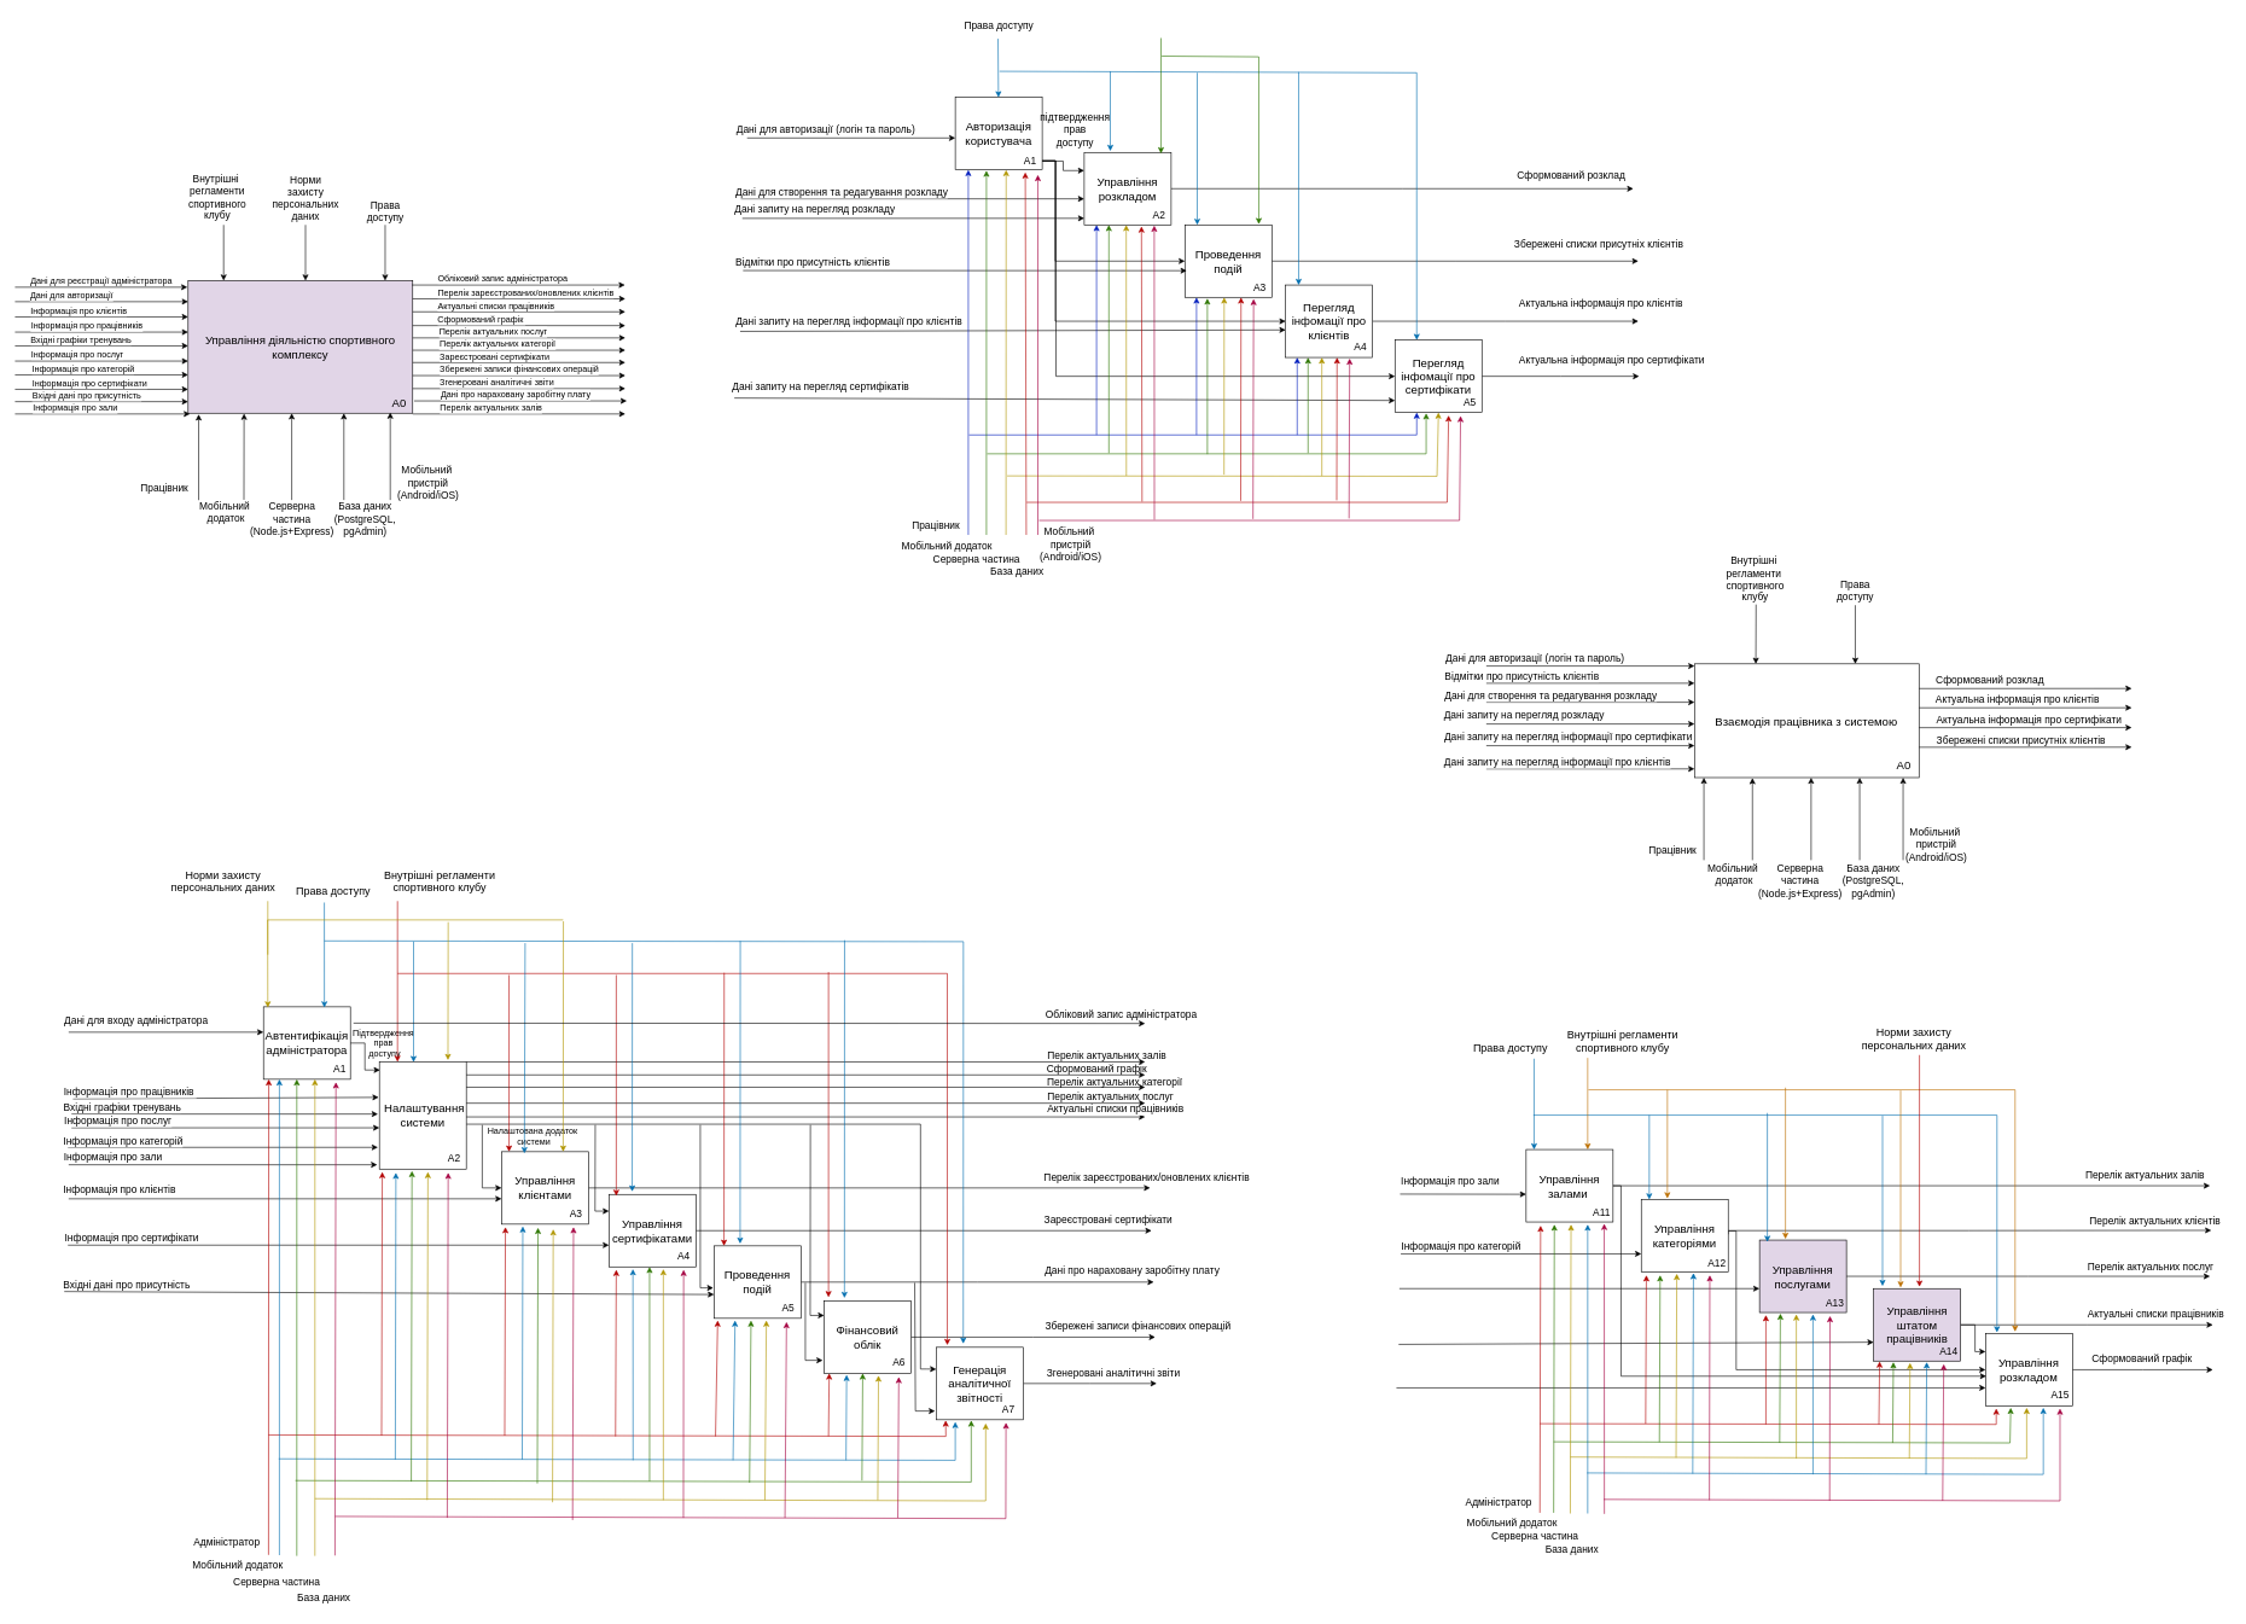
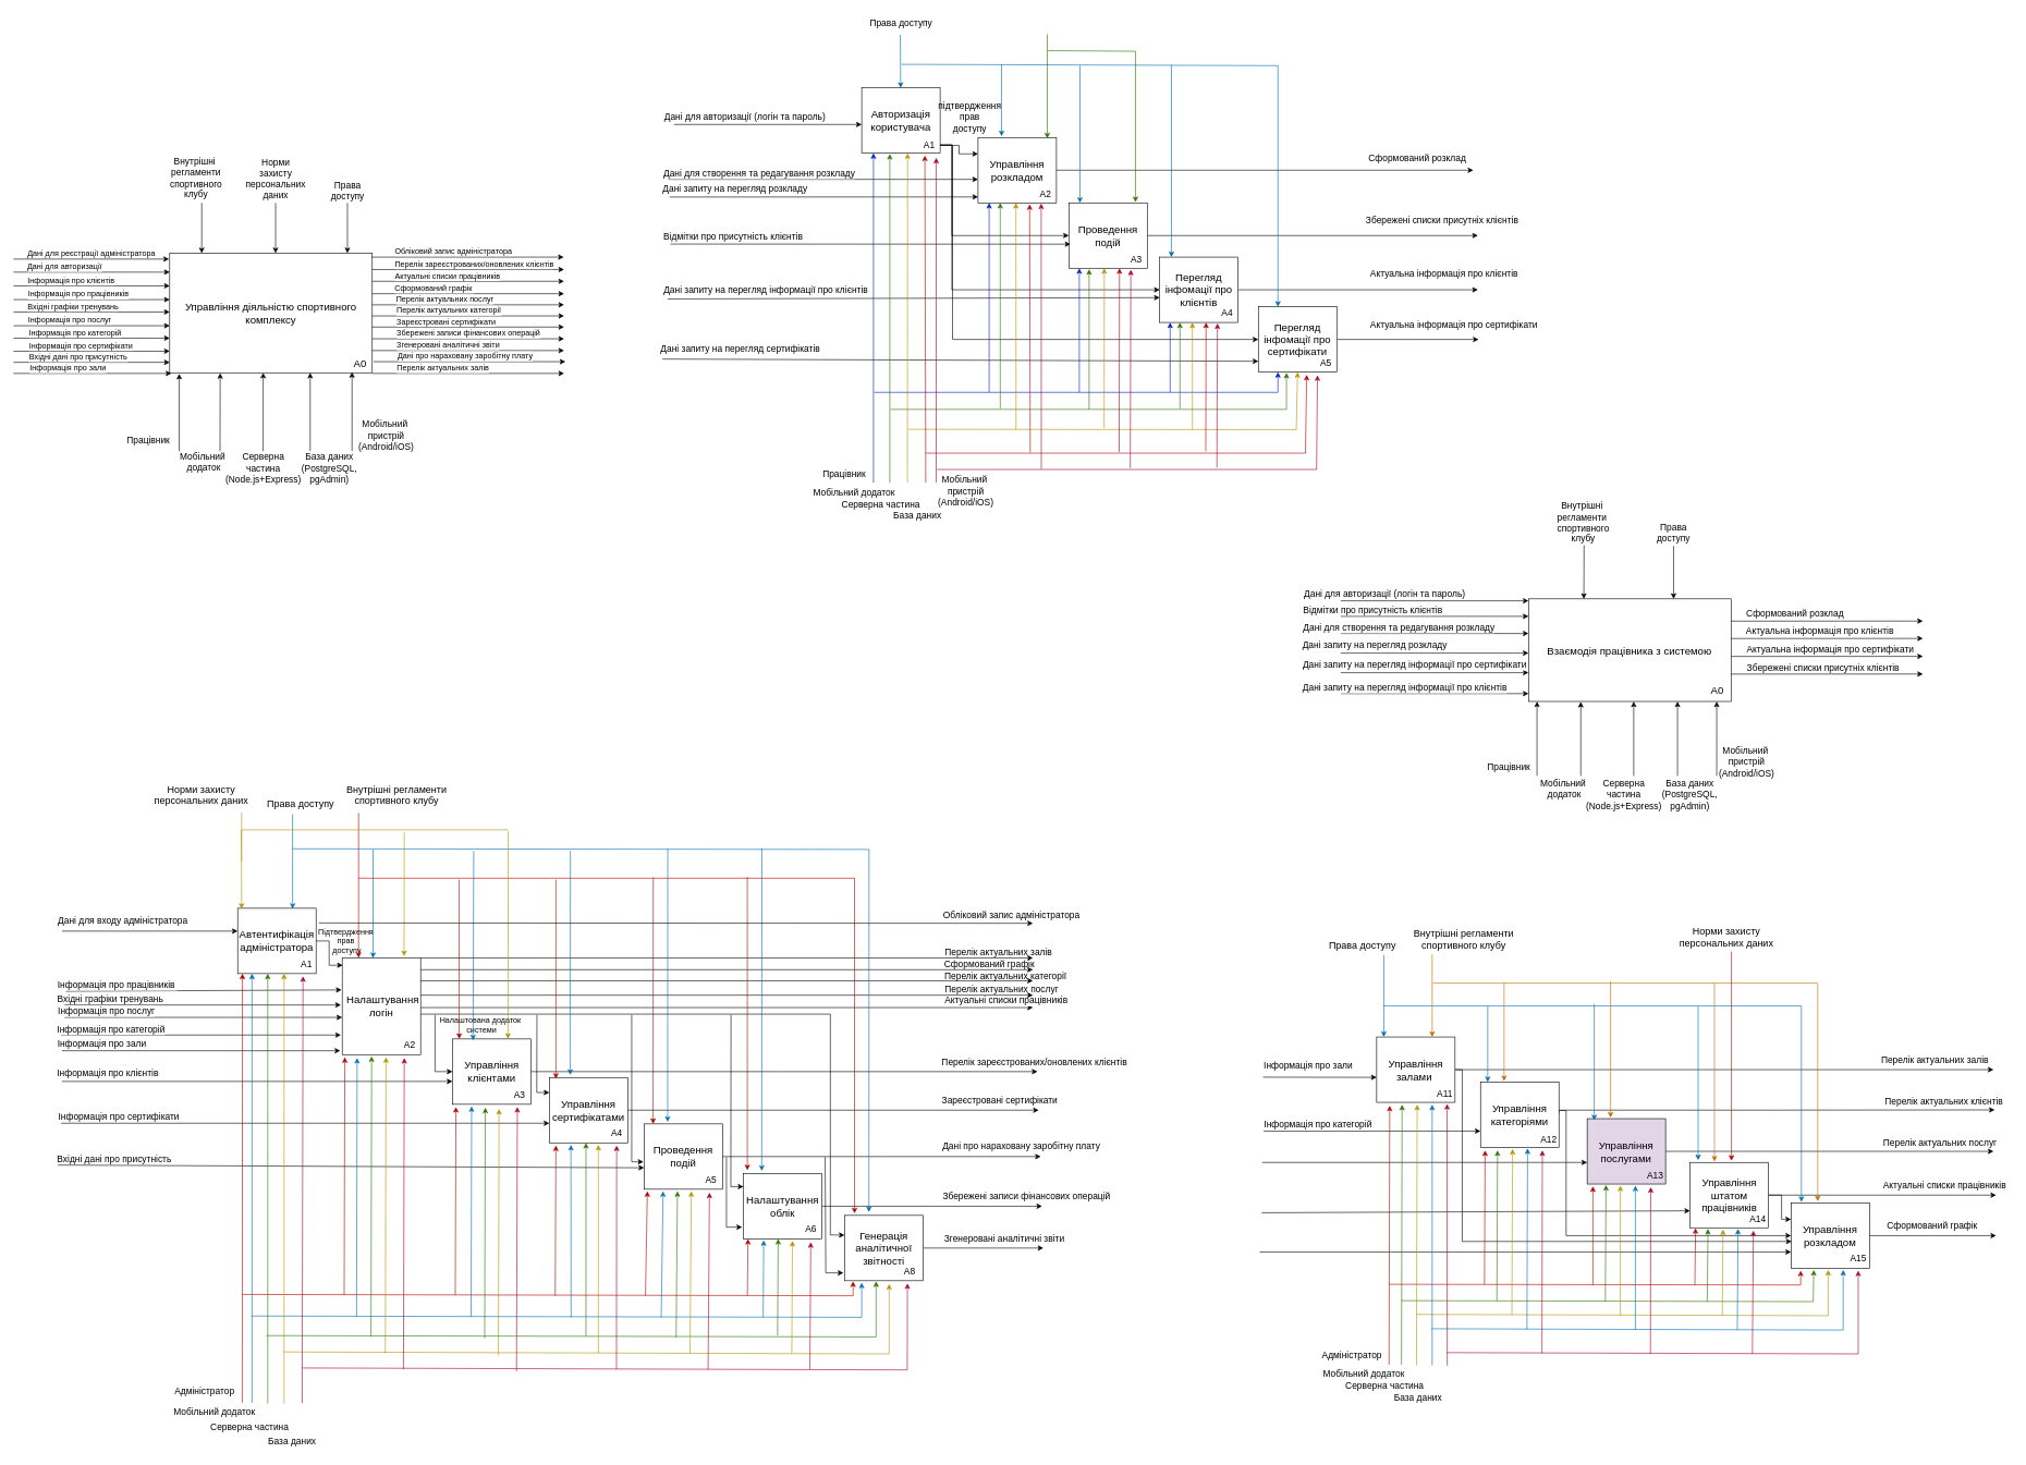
- <mxCell id="2" value="&lt;font style=&quot;font-size: 16px;&quot;&gt;Управління діяльністю спортивного комплексу&lt;br&gt;&lt;/font&gt;" style="rounded=0;whiteSpace=wrap;html=1;fillColor=#e1d5e7;" parent="1" vertex="1"><mxGeometry x="258.97" y="387" width="310" height="183" as="geometry" /></mxCell>
+ <mxCell id="2" value="&lt;font style=&quot;font-size: 16px;&quot;&gt;Управління діяльністю спортивного комплексу&lt;br&gt;&lt;/font&gt;" style="rounded=0;whiteSpace=wrap;html=1;" parent="1" vertex="1"><mxGeometry x="258.97" y="387" width="310" height="183" as="geometry" /></mxCell>
- <mxCell id="35" value="&lt;font style=&quot;font-size: 16px;&quot;&gt;&amp;nbsp;Налаштування системи&lt;/font&gt;" style="rounded=0;whiteSpace=wrap;html=1;" parent="1" vertex="1"><mxGeometry x="523" y="1465.5" width="120" height="148" as="geometry" /></mxCell>
+ <mxCell id="35" value="&lt;font style=&quot;font-size: 16px;&quot;&gt;&amp;nbsp;Налаштування логін&lt;/font&gt;" style="rounded=0;whiteSpace=wrap;html=1;" parent="1" vertex="1"><mxGeometry x="523" y="1465.5" width="120" height="148" as="geometry" /></mxCell>
- <mxCell id="180" value="&lt;font style=&quot;font-size: 16px;&quot;&gt;Управління штатом працівників&lt;/font&gt;" style="rounded=0;whiteSpace=wrap;html=1;fillColor=#e1d5e7;" parent="1" vertex="1"><mxGeometry x="2585.7" y="1778.5" width="120" height="100" as="geometry" /></mxCell>
+ <mxCell id="180" value="&lt;font style=&quot;font-size: 16px;&quot;&gt;Управління штатом працівників&lt;/font&gt;" style="rounded=0;whiteSpace=wrap;html=1;" parent="1" vertex="1"><mxGeometry x="2585.7" y="1778.5" width="120" height="100" as="geometry" /></mxCell>
- <mxCell id="47" value="&lt;font style=&quot;font-size: 16px;&quot;&gt;Фінансовий облік&lt;/font&gt;" style="rounded=0;whiteSpace=wrap;html=1;" parent="1" vertex="1"><mxGeometry x="1137" y="1795.5" width="120" height="100" as="geometry" /></mxCell>
+ <mxCell id="47" value="&lt;font style=&quot;font-size: 16px;&quot;&gt;Налаштування облік&lt;/font&gt;" style="rounded=0;whiteSpace=wrap;html=1;" parent="1" vertex="1"><mxGeometry x="1137" y="1795.5" width="120" height="100" as="geometry" /></mxCell>
- <mxCell id="50" value="&lt;font style=&quot;font-size: 14px;&quot;&gt;А7&lt;/font&gt;" style="text;html=1;align=center;verticalAlign=middle;resizable=0;points=[];autosize=1;strokeColor=none;fillColor=none;" parent="1" vertex="1"><mxGeometry x="1373" y="1930.5" width="35" height="29" as="geometry" /></mxCell>
+ <mxCell id="50" value="&lt;font style=&quot;font-size: 14px;&quot;&gt;А8&lt;/font&gt;" style="text;html=1;align=center;verticalAlign=middle;resizable=0;points=[];autosize=1;strokeColor=none;fillColor=none;" parent="1" vertex="1"><mxGeometry x="1373" y="1930.5" width="35" height="29" as="geometry" /></mxCell>
